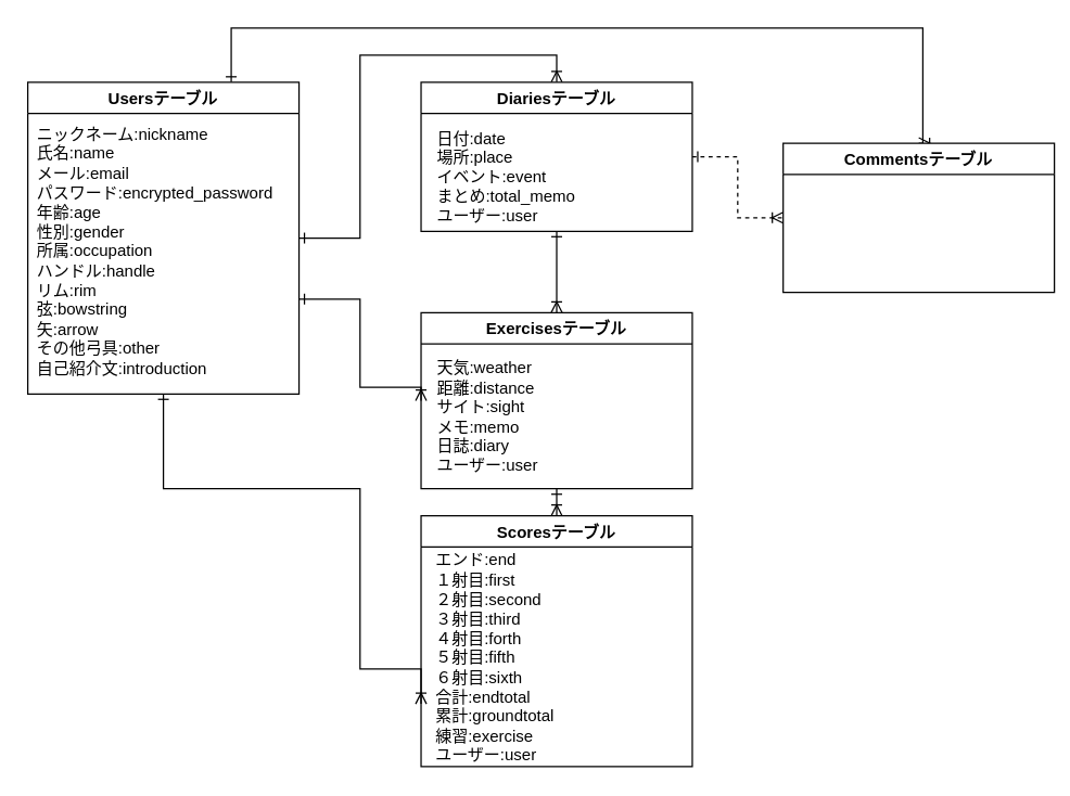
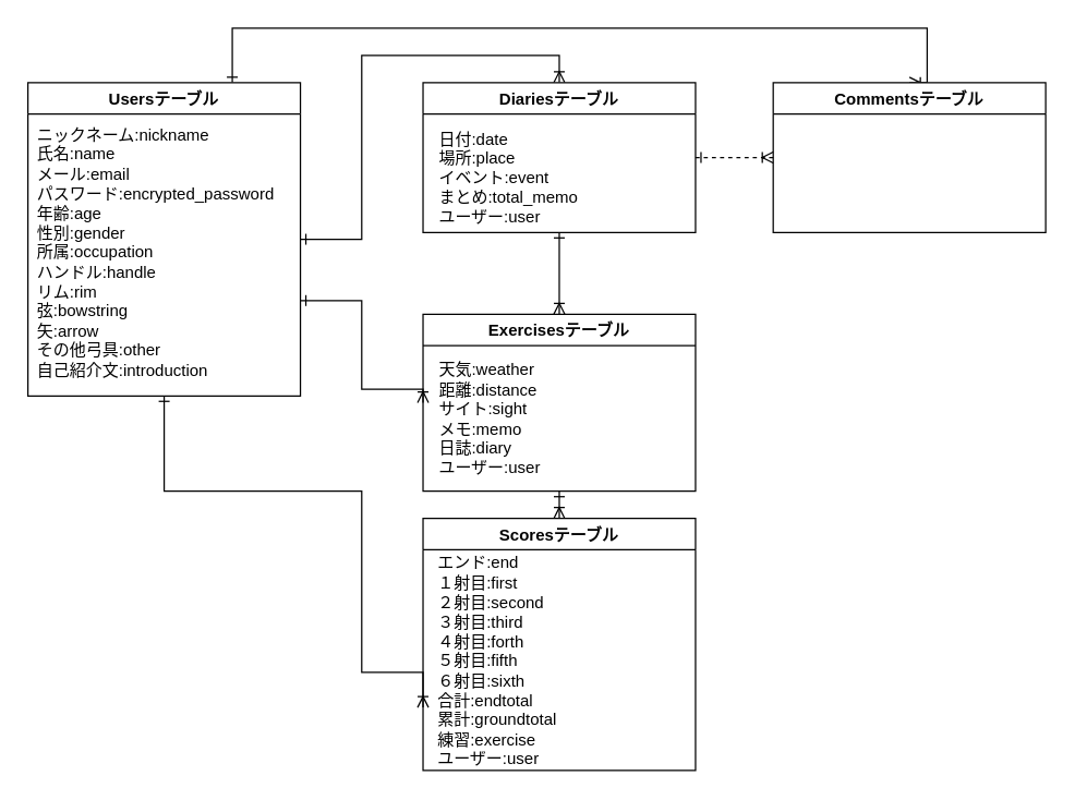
- <mxCell id="17" value="Commentsテーブル" style="swimlane;" vertex="1" parent="1"><mxGeometry x="577" y="105" width="200" height="110" as="geometry" /></mxCell>
+ <mxCell id="17" value="Commentsテーブル" style="swimlane;" vertex="1" parent="1"><mxGeometry x="567" y="60" width="200" height="110" as="geometry" /></mxCell>
